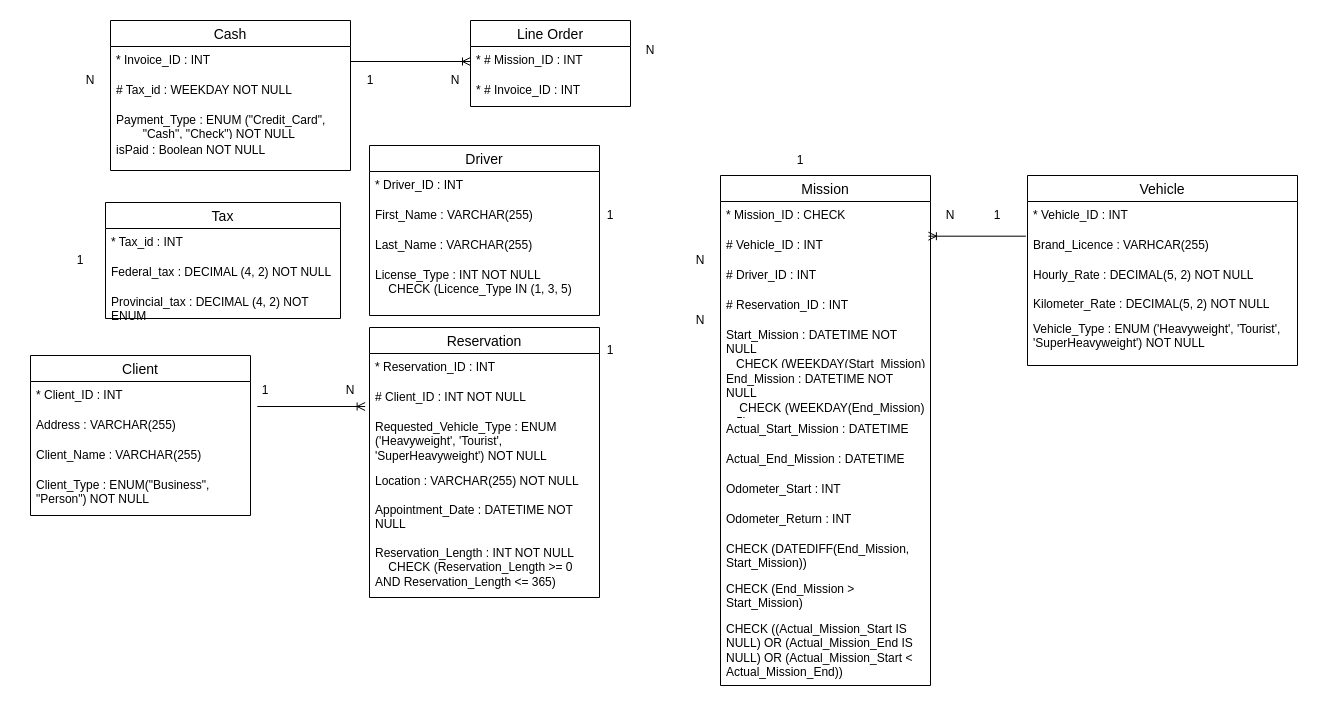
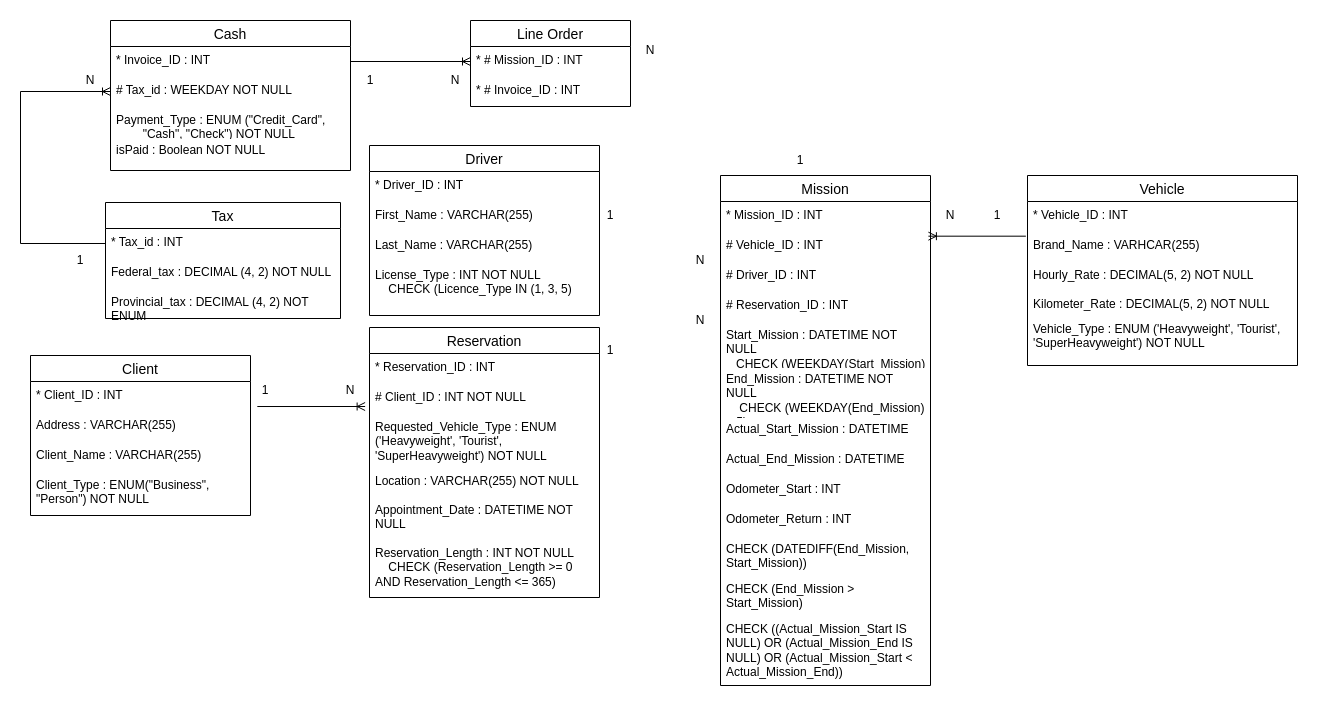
+ <mxCell id="44" value="" style="fontSize=12;html=1;endArrow=ERoneToMany;rounded=0;exitX=0;exitY=0.5;exitDx=0;exitDy=0;entryX=0;entryY=0.5;entryDx=0;entryDy=0;" parent="1" source="41" target="31" edge="1"><mxGeometry width="100" height="100" relative="1" as="geometry"><mxPoint x="230" y="205" as="sourcePoint" /><mxPoint x="20" y="95" as="targetPoint" /><Array as="points"><mxPoint x="20" y="243" /><mxPoint x="20" y="91" /></Array></mxGeometry></mxCell>
- <mxCell id="3" value="* Mission_ID : CHECK" style="text;strokeColor=none;fillColor=none;spacingLeft=4;spacingRight=4;overflow=hidden;rotatable=0;points=[[0,0.5],[1,0.5]];portConstraint=eastwest;fontSize=12;whiteSpace=wrap;html=1;" parent="2" vertex="1"><mxGeometry y="26" width="210" height="30" as="geometry" /></mxCell>
+ <mxCell id="3" value="* Mission_ID : INT" style="text;strokeColor=none;fillColor=none;spacingLeft=4;spacingRight=4;overflow=hidden;rotatable=0;points=[[0,0.5],[1,0.5]];portConstraint=eastwest;fontSize=12;whiteSpace=wrap;html=1;" parent="2" vertex="1"><mxGeometry y="26" width="210" height="30" as="geometry" /></mxCell>
- <mxCell id="50" value="Brand_Licence : VARHCAR(255)" style="text;strokeColor=none;fillColor=none;spacingLeft=4;spacingRight=4;overflow=hidden;rotatable=0;points=[[0,0.5],[1,0.5]];portConstraint=eastwest;fontSize=12;whiteSpace=wrap;html=1;" parent="48" vertex="1"><mxGeometry y="56" width="270" height="30" as="geometry" /></mxCell>
+ <mxCell id="50" value="Brand_Name : VARHCAR(255)" style="text;strokeColor=none;fillColor=none;spacingLeft=4;spacingRight=4;overflow=hidden;rotatable=0;points=[[0,0.5],[1,0.5]];portConstraint=eastwest;fontSize=12;whiteSpace=wrap;html=1;" parent="48" vertex="1"><mxGeometry y="56" width="270" height="30" as="geometry" /></mxCell>
